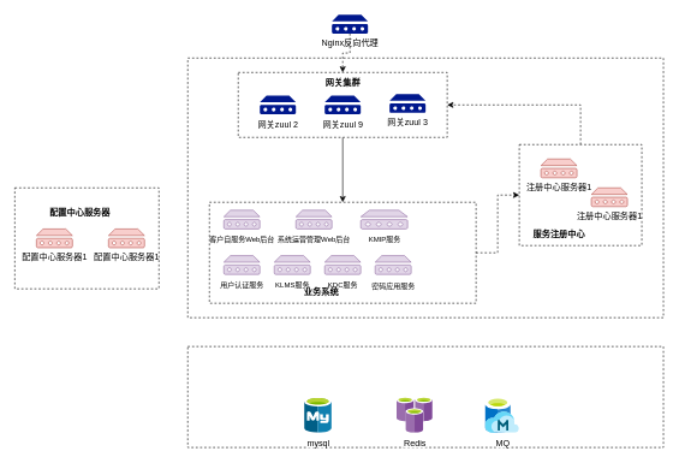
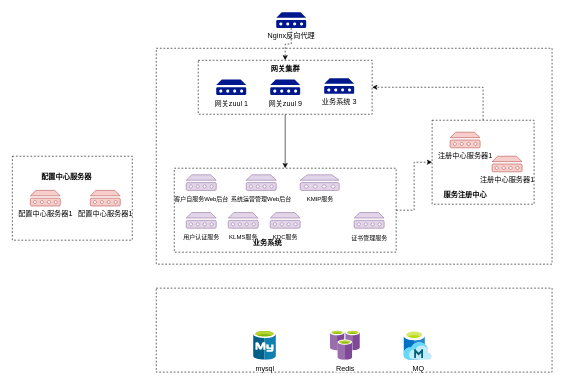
- <mxCell id="22" value="网关zuul 3" style="aspect=fixed;pointerEvents=1;shadow=0;dashed=0;html=1;strokeColor=none;labelPosition=center;verticalLabelPosition=bottom;verticalAlign=top;align=center;fillColor=#00188D;shape=mxgraph.mscae.enterprise.device" vertex="1" parent="1"><mxGeometry x="540" y="130" width="50" height="26" as="geometry" /></mxCell>
+ <mxCell id="22" value="业务系统 3" style="aspect=fixed;pointerEvents=1;shadow=0;dashed=0;html=1;strokeColor=none;labelPosition=center;verticalLabelPosition=bottom;verticalAlign=top;align=center;fillColor=#00188D;shape=mxgraph.mscae.enterprise.device" vertex="1" parent="1"><mxGeometry x="540" y="130" width="50" height="26" as="geometry" /></mxCell>
- <mxCell id="20" value="网关zuul 2" style="aspect=fixed;pointerEvents=1;shadow=0;dashed=0;html=1;strokeColor=none;labelPosition=center;verticalLabelPosition=bottom;verticalAlign=top;align=center;fillColor=#00188D;shape=mxgraph.mscae.enterprise.device" vertex="1" parent="1"><mxGeometry x="360" y="132" width="50" height="26" as="geometry" /></mxCell>
+ <mxCell id="20" value="网关zuul 1" style="aspect=fixed;pointerEvents=1;shadow=0;dashed=0;html=1;strokeColor=none;labelPosition=center;verticalLabelPosition=bottom;verticalAlign=top;align=center;fillColor=#00188D;shape=mxgraph.mscae.enterprise.device" vertex="1" parent="1"><mxGeometry x="360" y="132" width="50" height="26" as="geometry" /></mxCell>
- <mxCell id="31" value="&lt;p class=&quot;MsoNormal&quot; align=&quot;center&quot; style=&quot;margin: 0pt 0pt 0.0pt ; line-height: 21px ; text-indent: 0pt&quot;&gt;&lt;font size=&quot;1&quot;&gt;密码应用服务&lt;/font&gt;&lt;/p&gt;" style="aspect=fixed;pointerEvents=1;shadow=0;dashed=0;html=1;strokeColor=#9673a6;labelPosition=center;verticalLabelPosition=bottom;verticalAlign=top;align=center;fillColor=#e1d5e7;shape=mxgraph.mscae.enterprise.device" vertex="1" parent="1"><mxGeometry x="520" y="354" width="50" height="26" as="geometry" /></mxCell>
+ <mxCell id="34" value="&lt;p class=&quot;MsoNormal&quot; align=&quot;center&quot; style=&quot;margin: 0pt 0pt 0.0pt ; line-height: 21px ; text-indent: 0pt&quot;&gt;&lt;font size=&quot;1&quot;&gt;证书管理服务&lt;/font&gt;&lt;/p&gt;" style="aspect=fixed;pointerEvents=1;shadow=0;dashed=0;html=1;strokeColor=#9673a6;labelPosition=center;verticalLabelPosition=bottom;verticalAlign=top;align=center;fillColor=#e1d5e7;shape=mxgraph.mscae.enterprise.device" vertex="1" parent="1"><mxGeometry x="590" y="354" width="50" height="26" as="geometry" /></mxCell>
